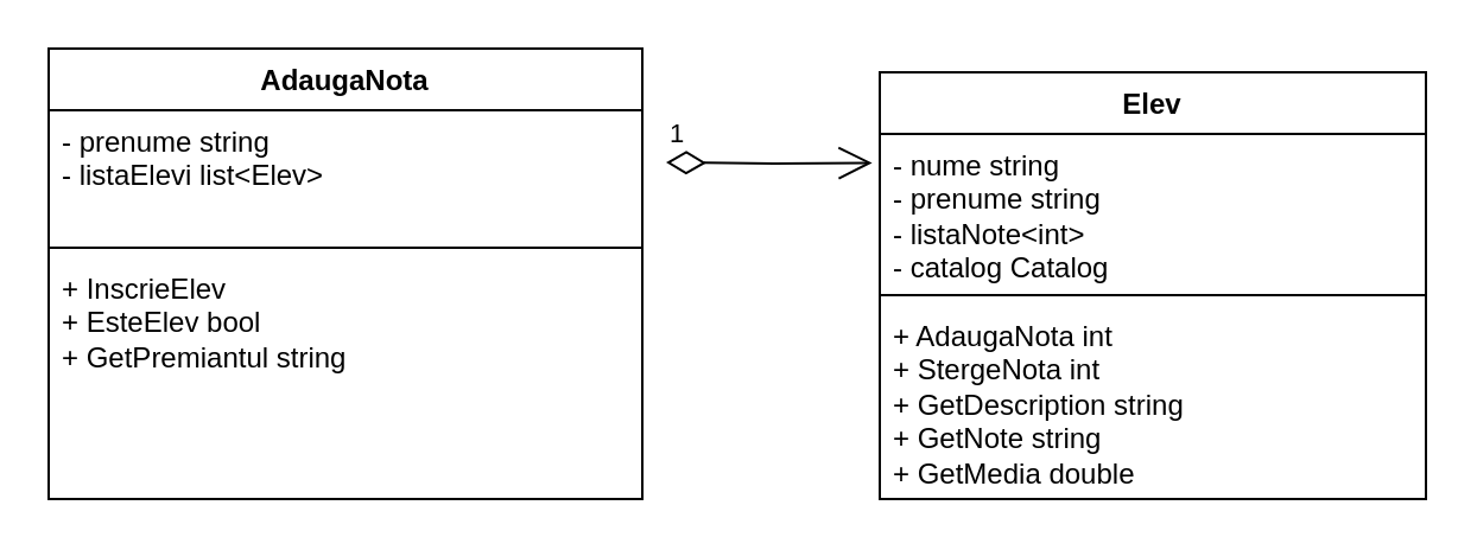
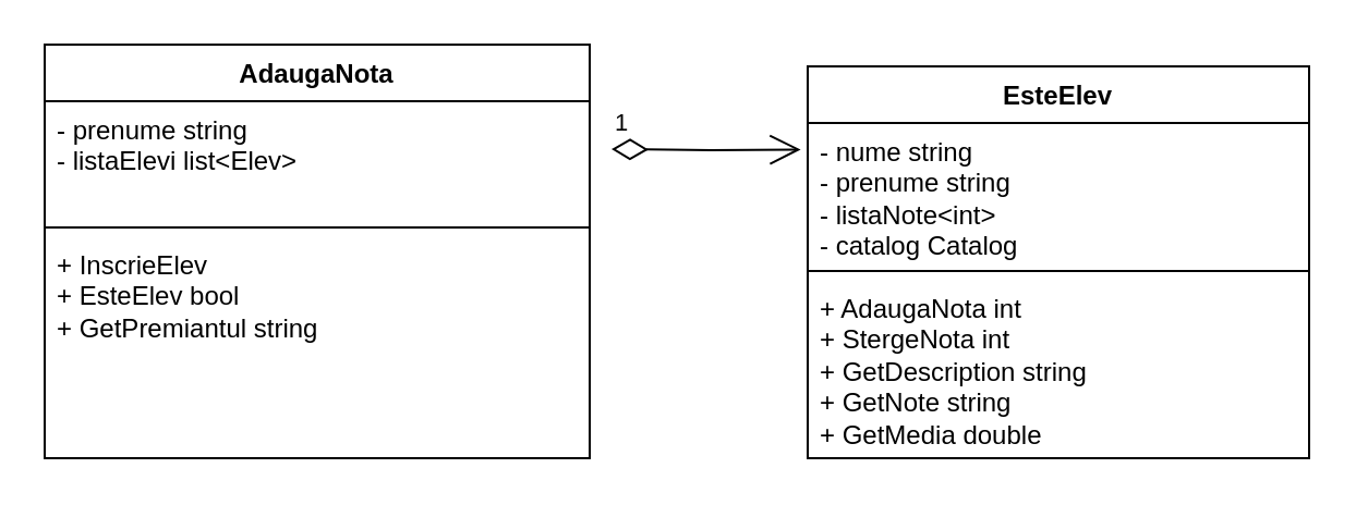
- <mxCell id="6" value="Elev" style="swimlane;fontStyle=1;align=center;verticalAlign=top;childLayout=stackLayout;horizontal=1;startSize=26;horizontalStack=0;resizeParent=1;resizeParentMax=0;resizeLast=0;collapsible=1;marginBottom=0;whiteSpace=wrap;html=1;" vertex="1" parent="1"><mxGeometry x="370" y="30" width="230" height="180" as="geometry" /></mxCell>
+ <mxCell id="6" value="EsteElev" style="swimlane;fontStyle=1;align=center;verticalAlign=top;childLayout=stackLayout;horizontal=1;startSize=26;horizontalStack=0;resizeParent=1;resizeParentMax=0;resizeLast=0;collapsible=1;marginBottom=0;whiteSpace=wrap;html=1;" vertex="1" parent="1"><mxGeometry x="370" y="30" width="230" height="180" as="geometry" /></mxCell>
